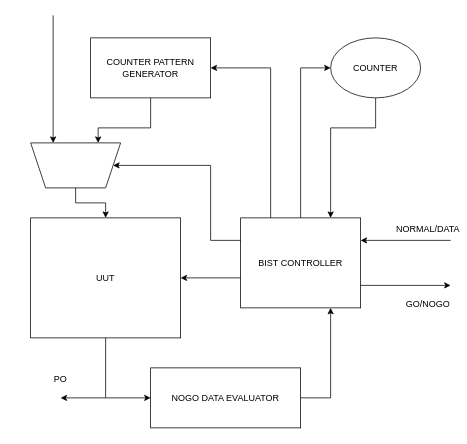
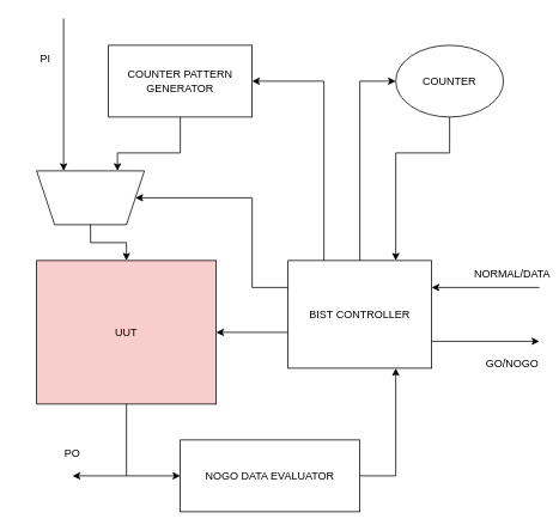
+ <mxCell id="8" value="PI" style="text;html=1;strokeColor=none;fillColor=none;align=center;verticalAlign=middle;whiteSpace=wrap;rounded=0;" parent="1" vertex="1"><mxGeometry x="20" y="50" width="60" height="30" as="geometry" /></mxCell>
- <mxCell id="6" value="UUT" style="rounded=0;whiteSpace=wrap;html=1;" parent="1" vertex="1"><mxGeometry x="40" y="290" width="200" height="160" as="geometry" /></mxCell>
+ <mxCell id="6" value="UUT" style="rounded=0;whiteSpace=wrap;html=1;fillColor=#f8cecc;" parent="1" vertex="1"><mxGeometry x="40" y="290" width="200" height="160" as="geometry" /></mxCell>
